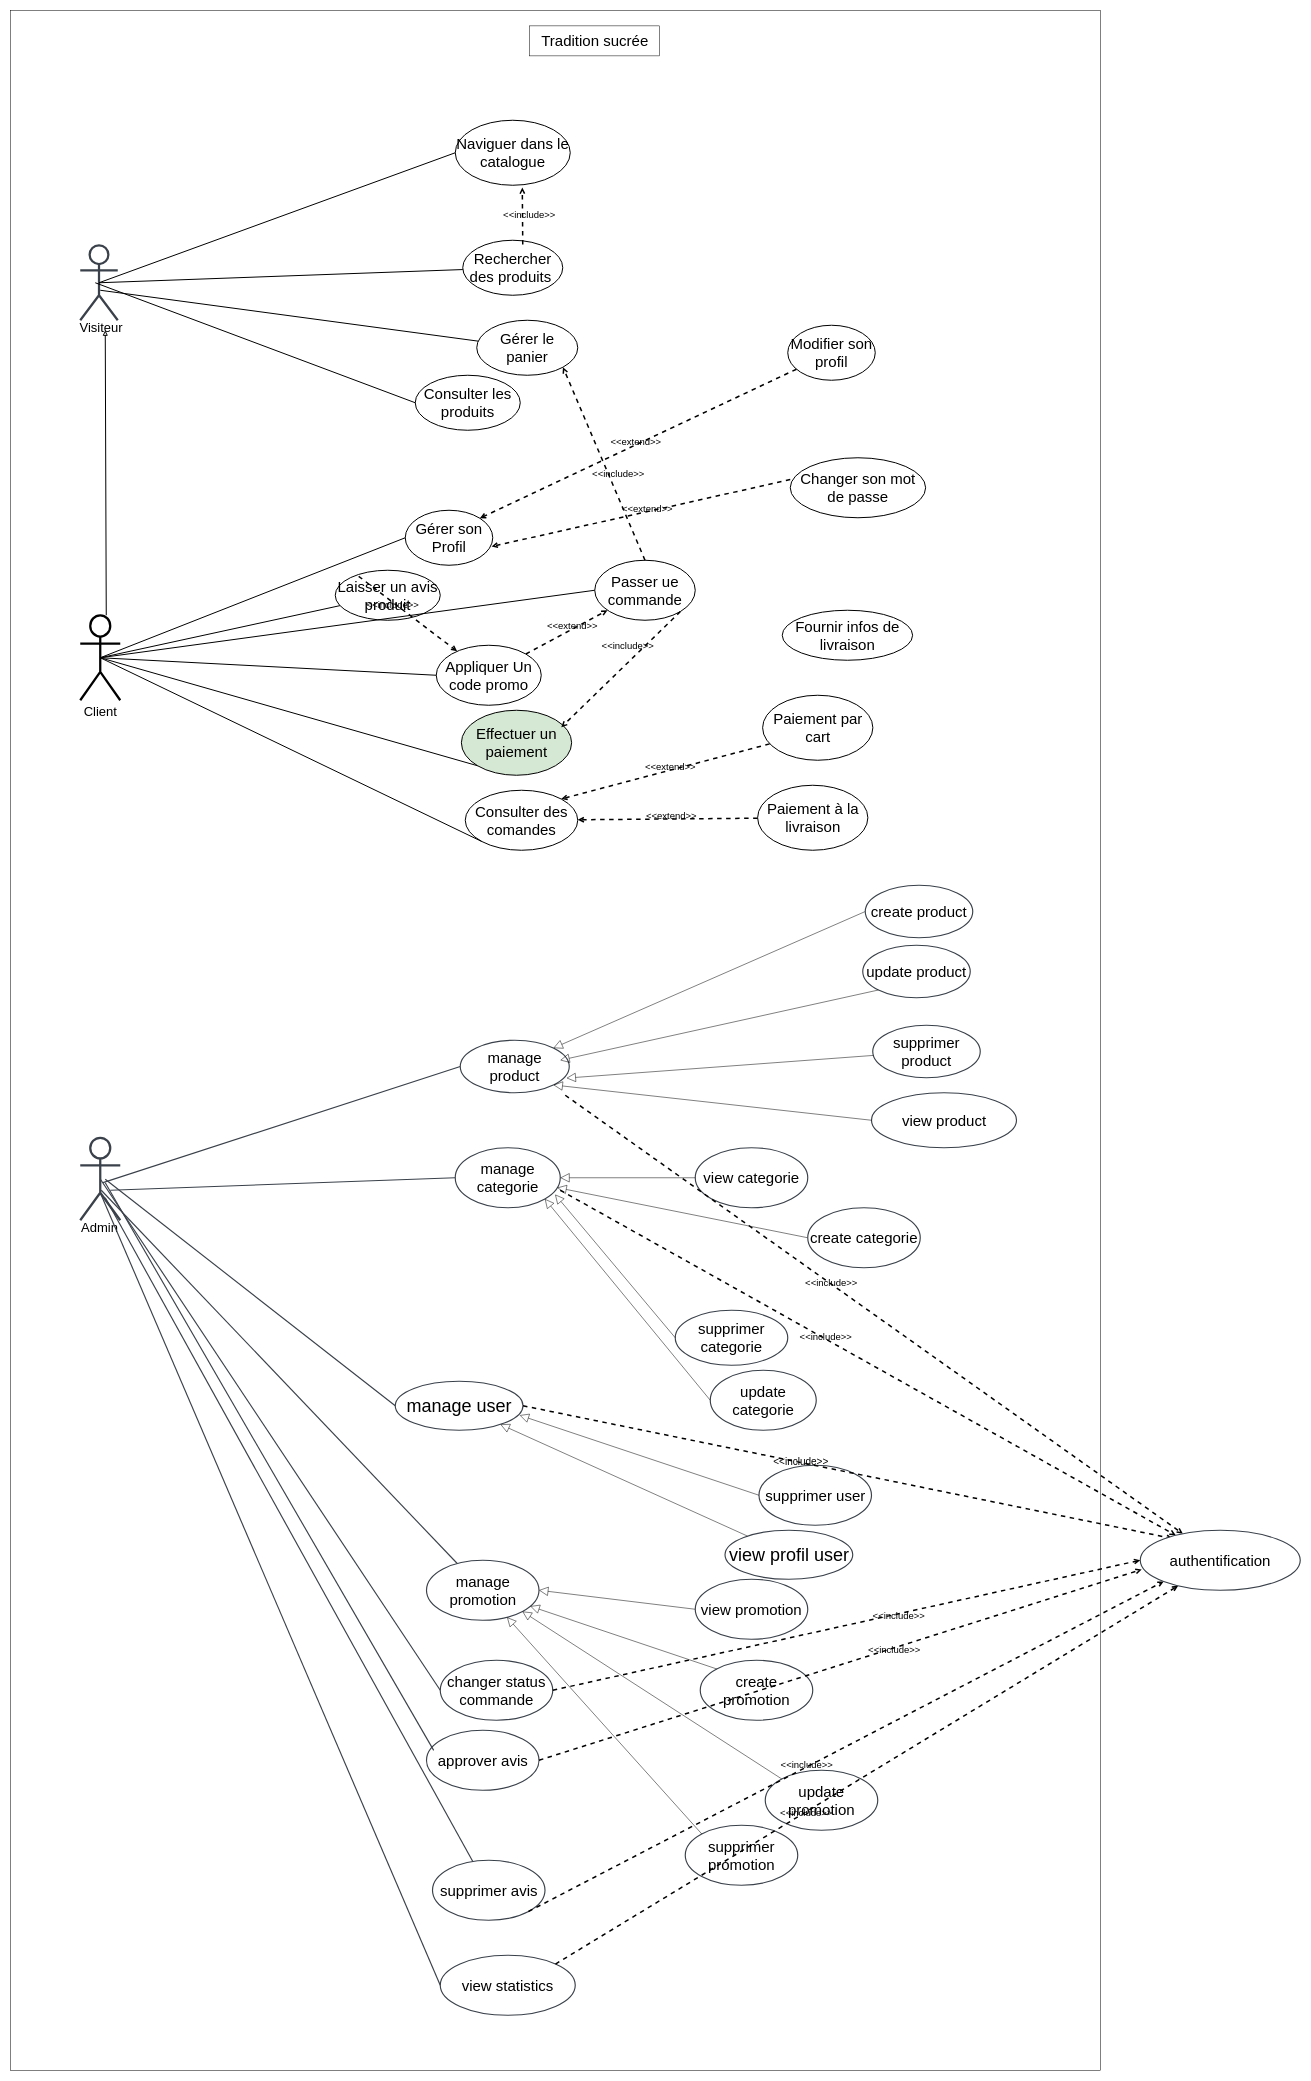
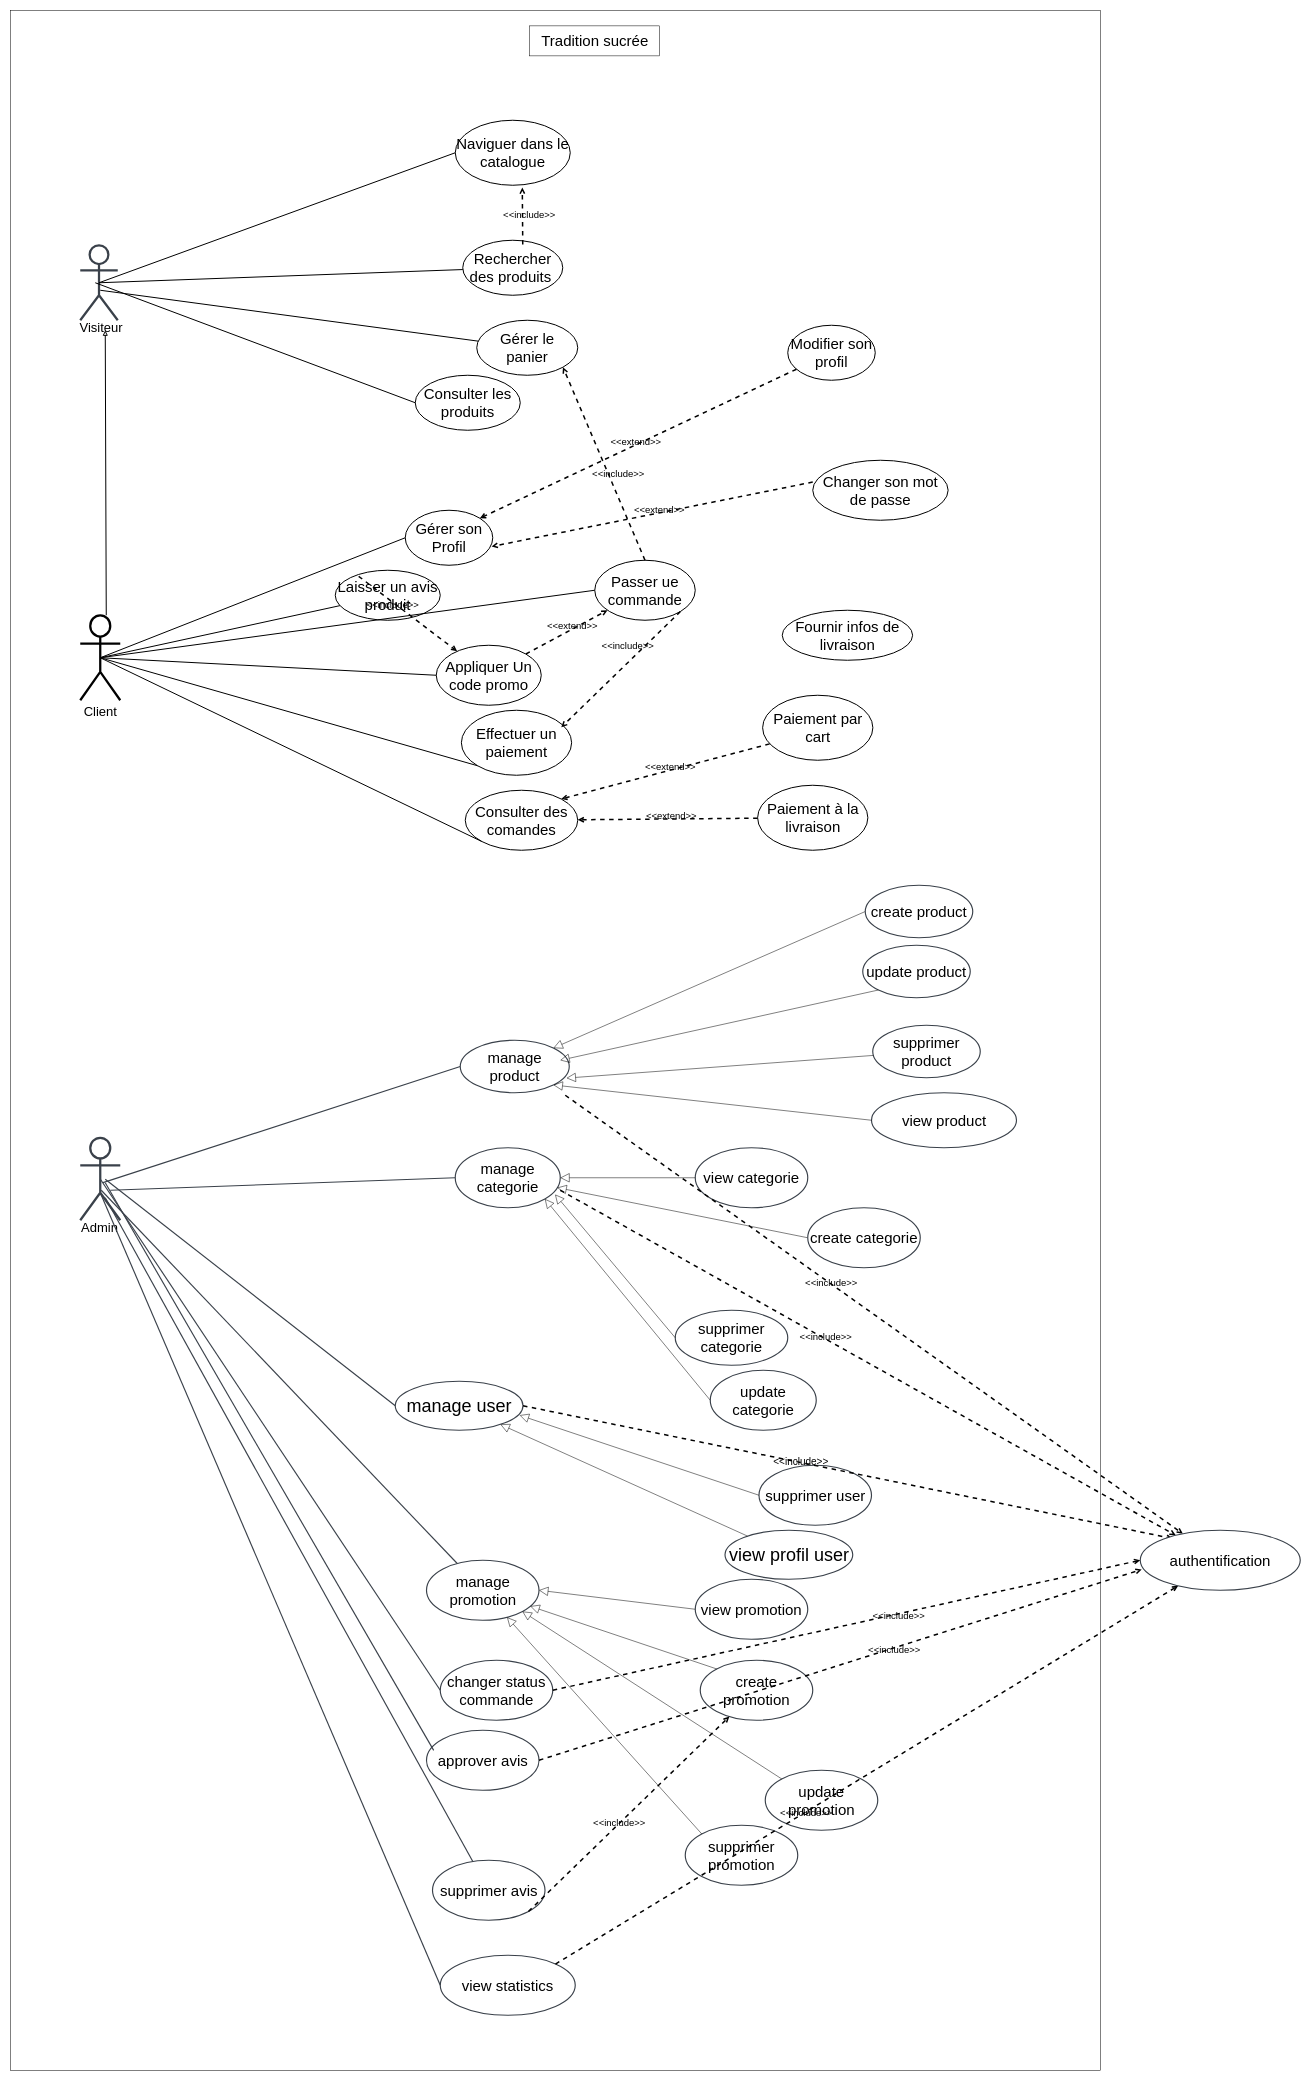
- <mxCell id="82" value="&lt;font style=&quot;font-size: 30px;&quot;&gt;Changer son mot de passe&lt;/font&gt;" style="ellipse;whiteSpace=wrap;html=1;strokeWidth=2;" vertex="1" parent="1"><mxGeometry x="1580" y="915" width="270.75" height="120" as="geometry" /></mxCell>
+ <mxCell id="82" value="&lt;font style=&quot;font-size: 30px;&quot;&gt;Changer son mot de passe&lt;/font&gt;" style="ellipse;whiteSpace=wrap;html=1;strokeWidth=2;" vertex="1" parent="1"><mxGeometry x="1625" y="920" width="270.75" height="120" as="geometry" /></mxCell>
- <mxCell id="72" value="Effectuer un paiement" style="ellipse;whiteSpace=wrap;html=1;fontSize=30;strokeWidth=2;fillColor=#d5e8d4;" vertex="1" parent="1"><mxGeometry x="922.25" y="1420" width="220.5" height="130" as="geometry" /></mxCell>
+ <mxCell id="72" value="Effectuer un paiement" style="ellipse;whiteSpace=wrap;html=1;fontSize=30;strokeWidth=2;" vertex="1" parent="1"><mxGeometry x="922.25" y="1420" width="220.5" height="130" as="geometry" /></mxCell>
- <mxCell id="49" value="&lt;font style=&quot;font-size: 19px;&quot;&gt;&amp;lt;&amp;lt;include&amp;gt;&amp;gt;&lt;/font&gt;" style="html=1;verticalAlign=bottom;labelBackgroundColor=none;endArrow=open;endFill=0;dashed=1;rounded=0;strokeWidth=3;exitX=1;exitY=1;exitDx=0;exitDy=0;entryX=0;entryY=1;entryDx=0;entryDy=0;" edge="1" parent="1" source="24" target="56"><mxGeometry x="-0.13" y="-9" width="160" relative="1" as="geometry"><mxPoint x="1169" y="2612" as="sourcePoint" /><mxPoint x="2354" y="2815" as="targetPoint" /><mxPoint as="offset" /></mxGeometry></mxCell>
+ <mxCell id="49" value="&lt;font style=&quot;font-size: 19px;&quot;&gt;&amp;lt;&amp;lt;include&amp;gt;&amp;gt;&lt;/font&gt;" style="html=1;verticalAlign=bottom;labelBackgroundColor=none;endArrow=open;endFill=0;dashed=1;rounded=0;strokeWidth=3;exitX=1;exitY=1;exitDx=0;exitDy=0;" edge="1" parent="1" source="24" target="21"><mxGeometry x="-0.13" y="-9" width="160" relative="1" as="geometry"><mxPoint x="1169" y="2612" as="sourcePoint" /><mxPoint x="2354" y="2815" as="targetPoint" /><mxPoint as="offset" /></mxGeometry></mxCell>
